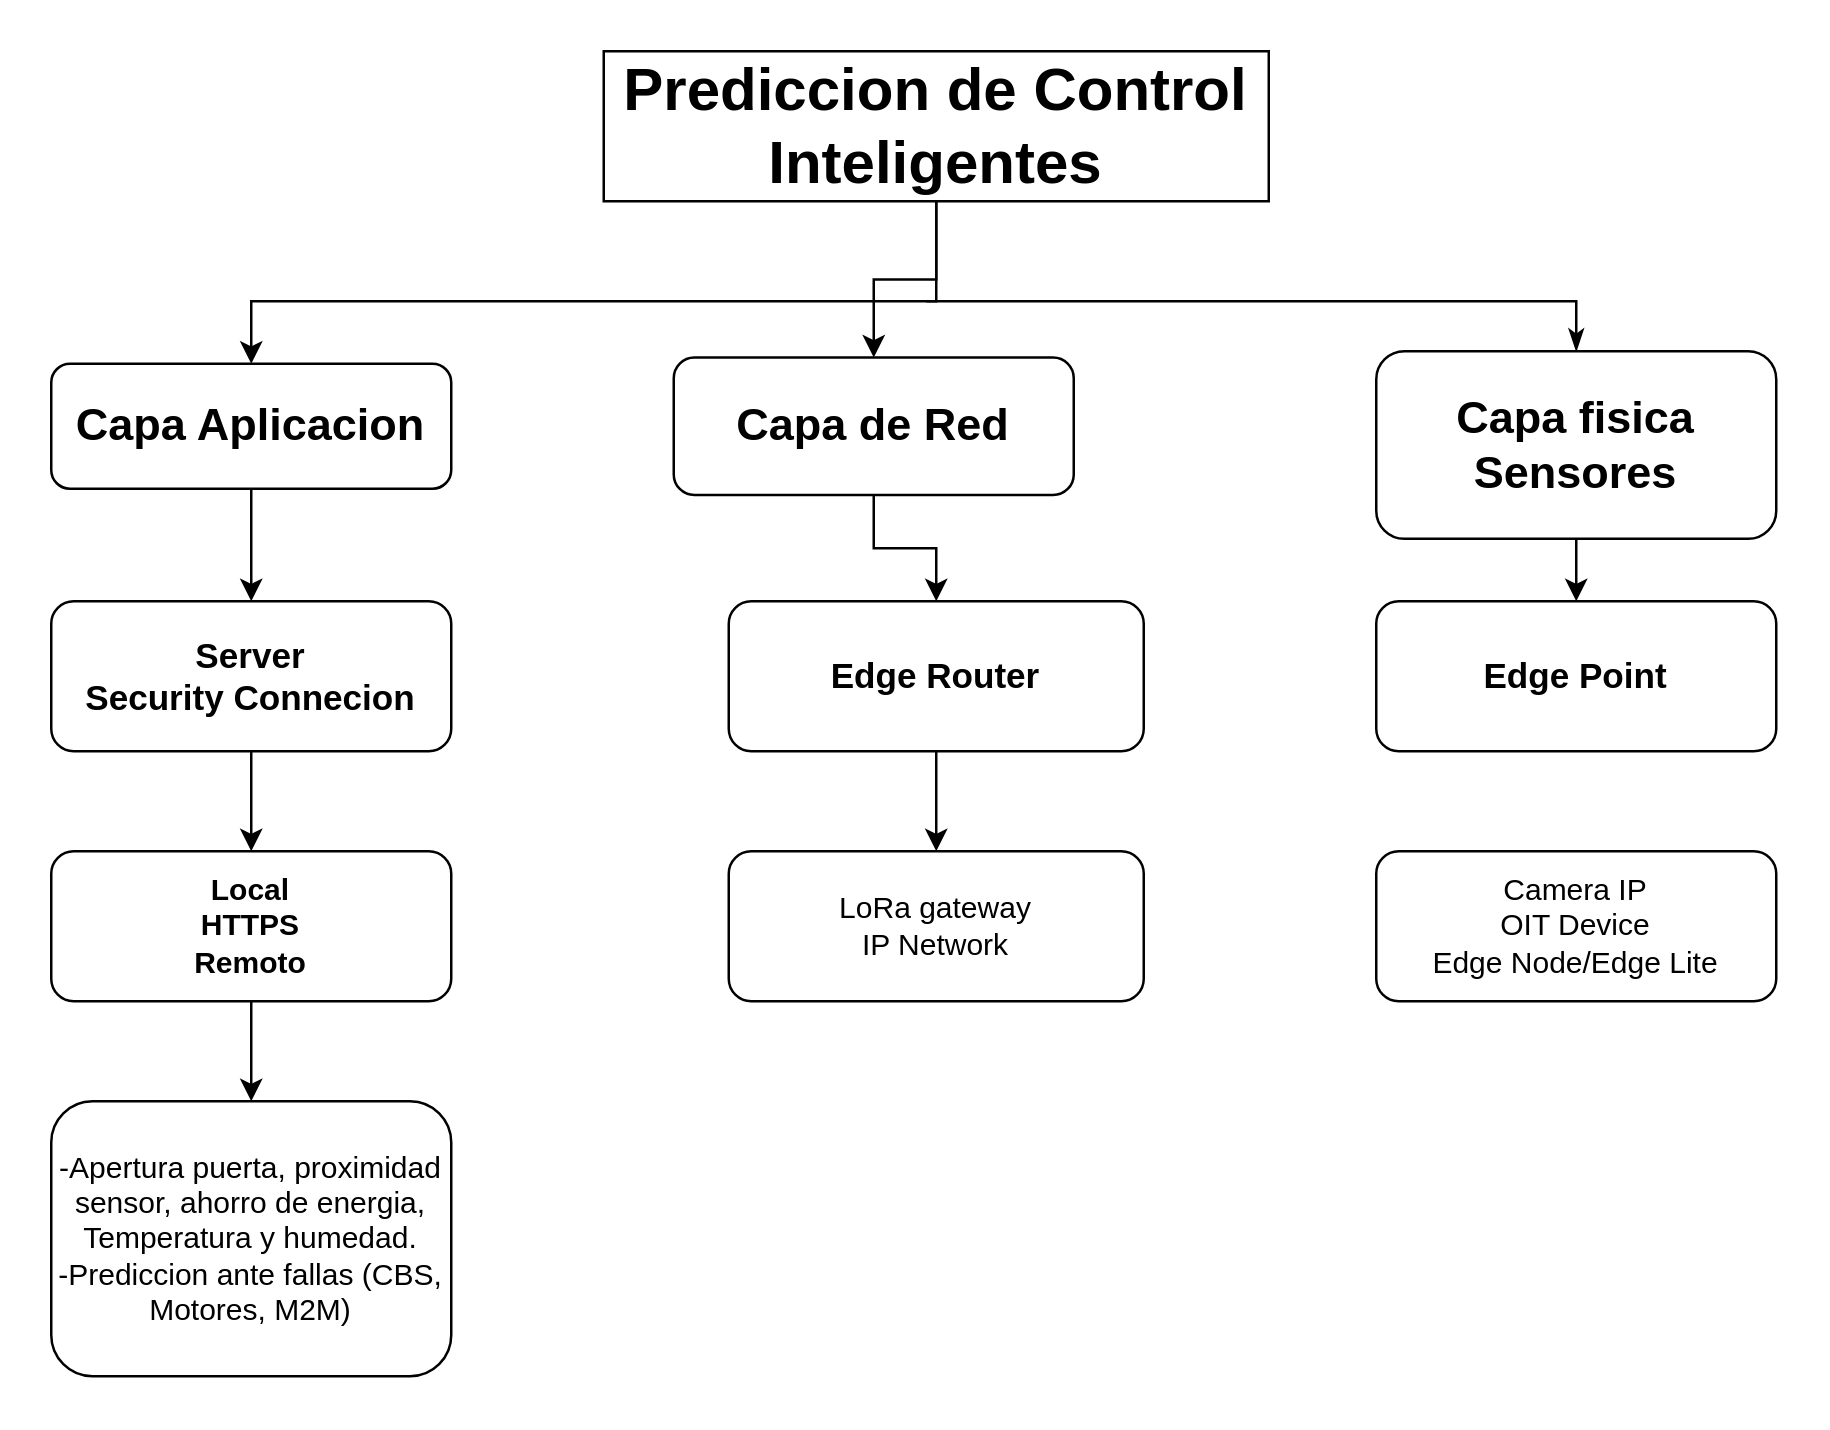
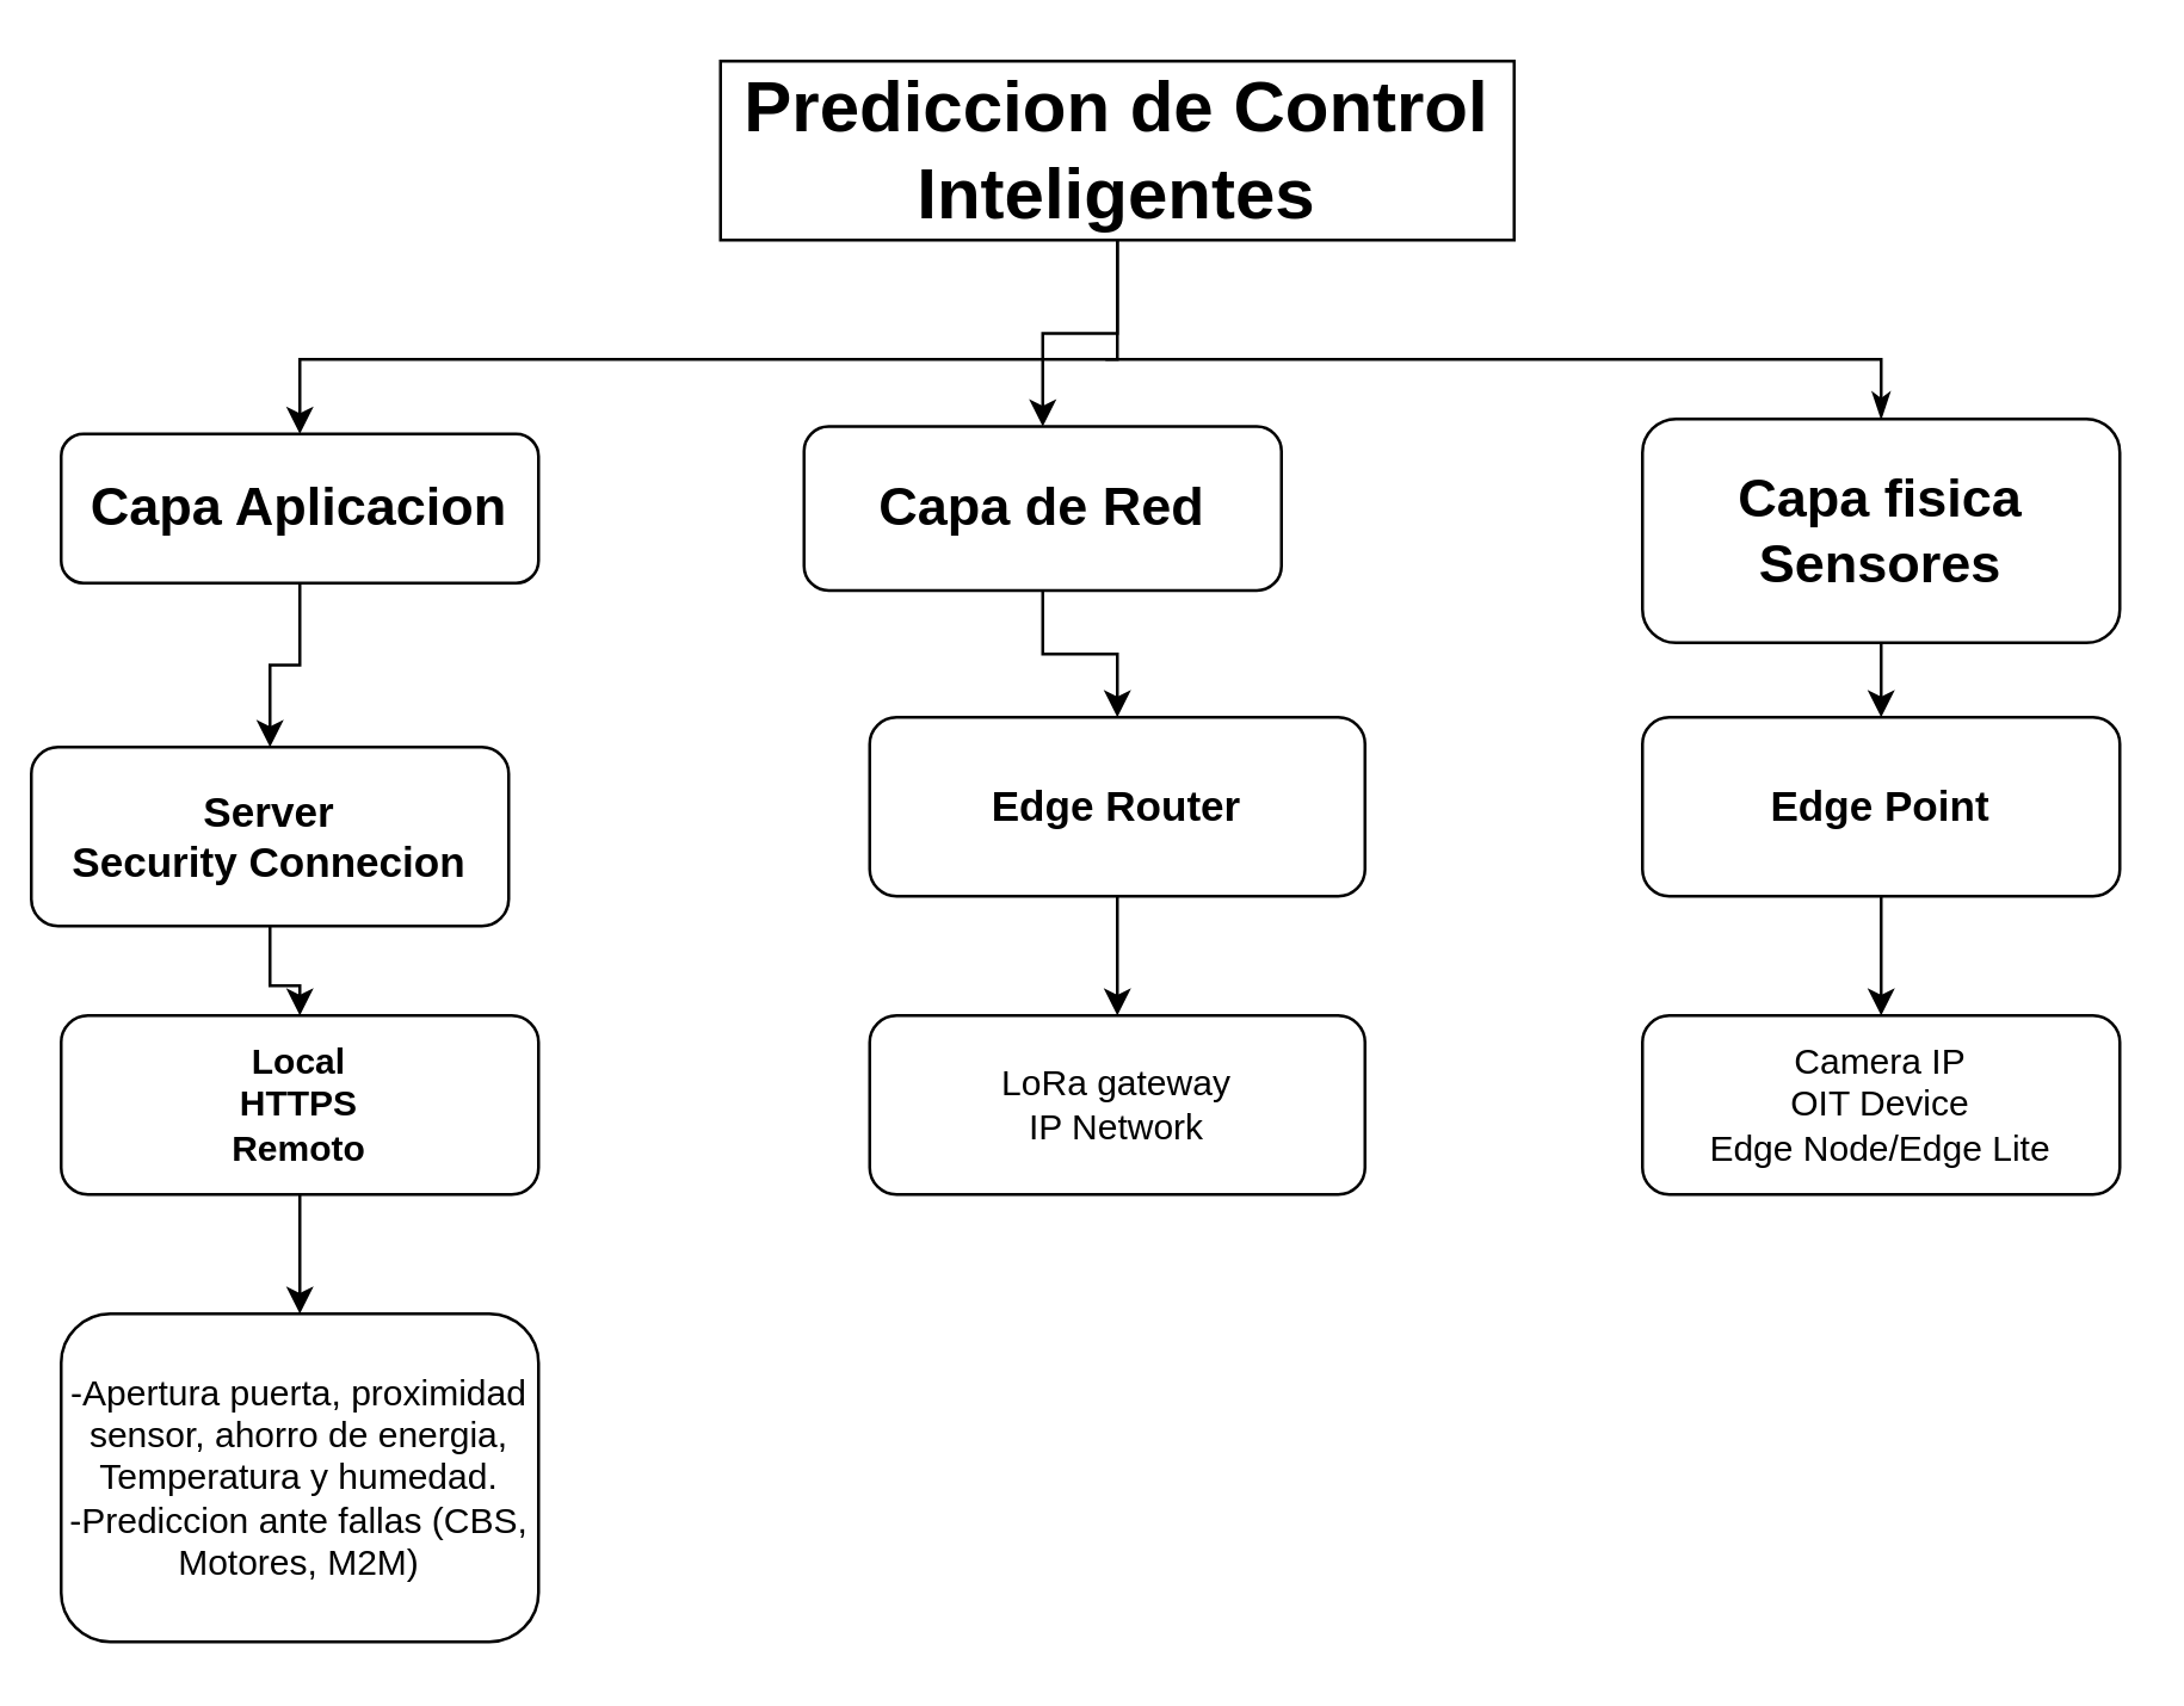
- <mxCell id="13" value="&lt;h3&gt;Server&lt;br&gt;Security Connecion&lt;/h3&gt;" style="rounded=1;whiteSpace=wrap;html=1;" parent="1" vertex="1"><mxGeometry x="20" y="240" width="160" height="60" as="geometry" /></mxCell>
+ <mxCell id="13" value="&lt;h3&gt;Server&lt;br&gt;Security Connecion&lt;/h3&gt;" style="rounded=1;whiteSpace=wrap;html=1;" parent="1" vertex="1"><mxGeometry x="10" y="250" width="160" height="60" as="geometry" /></mxCell>
+ <mxCell id="16" style="edgeStyle=orthogonalEdgeStyle;rounded=0;orthogonalLoop=1;jettySize=auto;html=1;entryX=0.5;entryY=0;entryDx=0;entryDy=0;startArrow=none;startFill=0;endArrow=classic;endFill=1;" parent="1" source="17" target="22" edge="1"><mxGeometry relative="1" as="geometry" /></mxCell>
